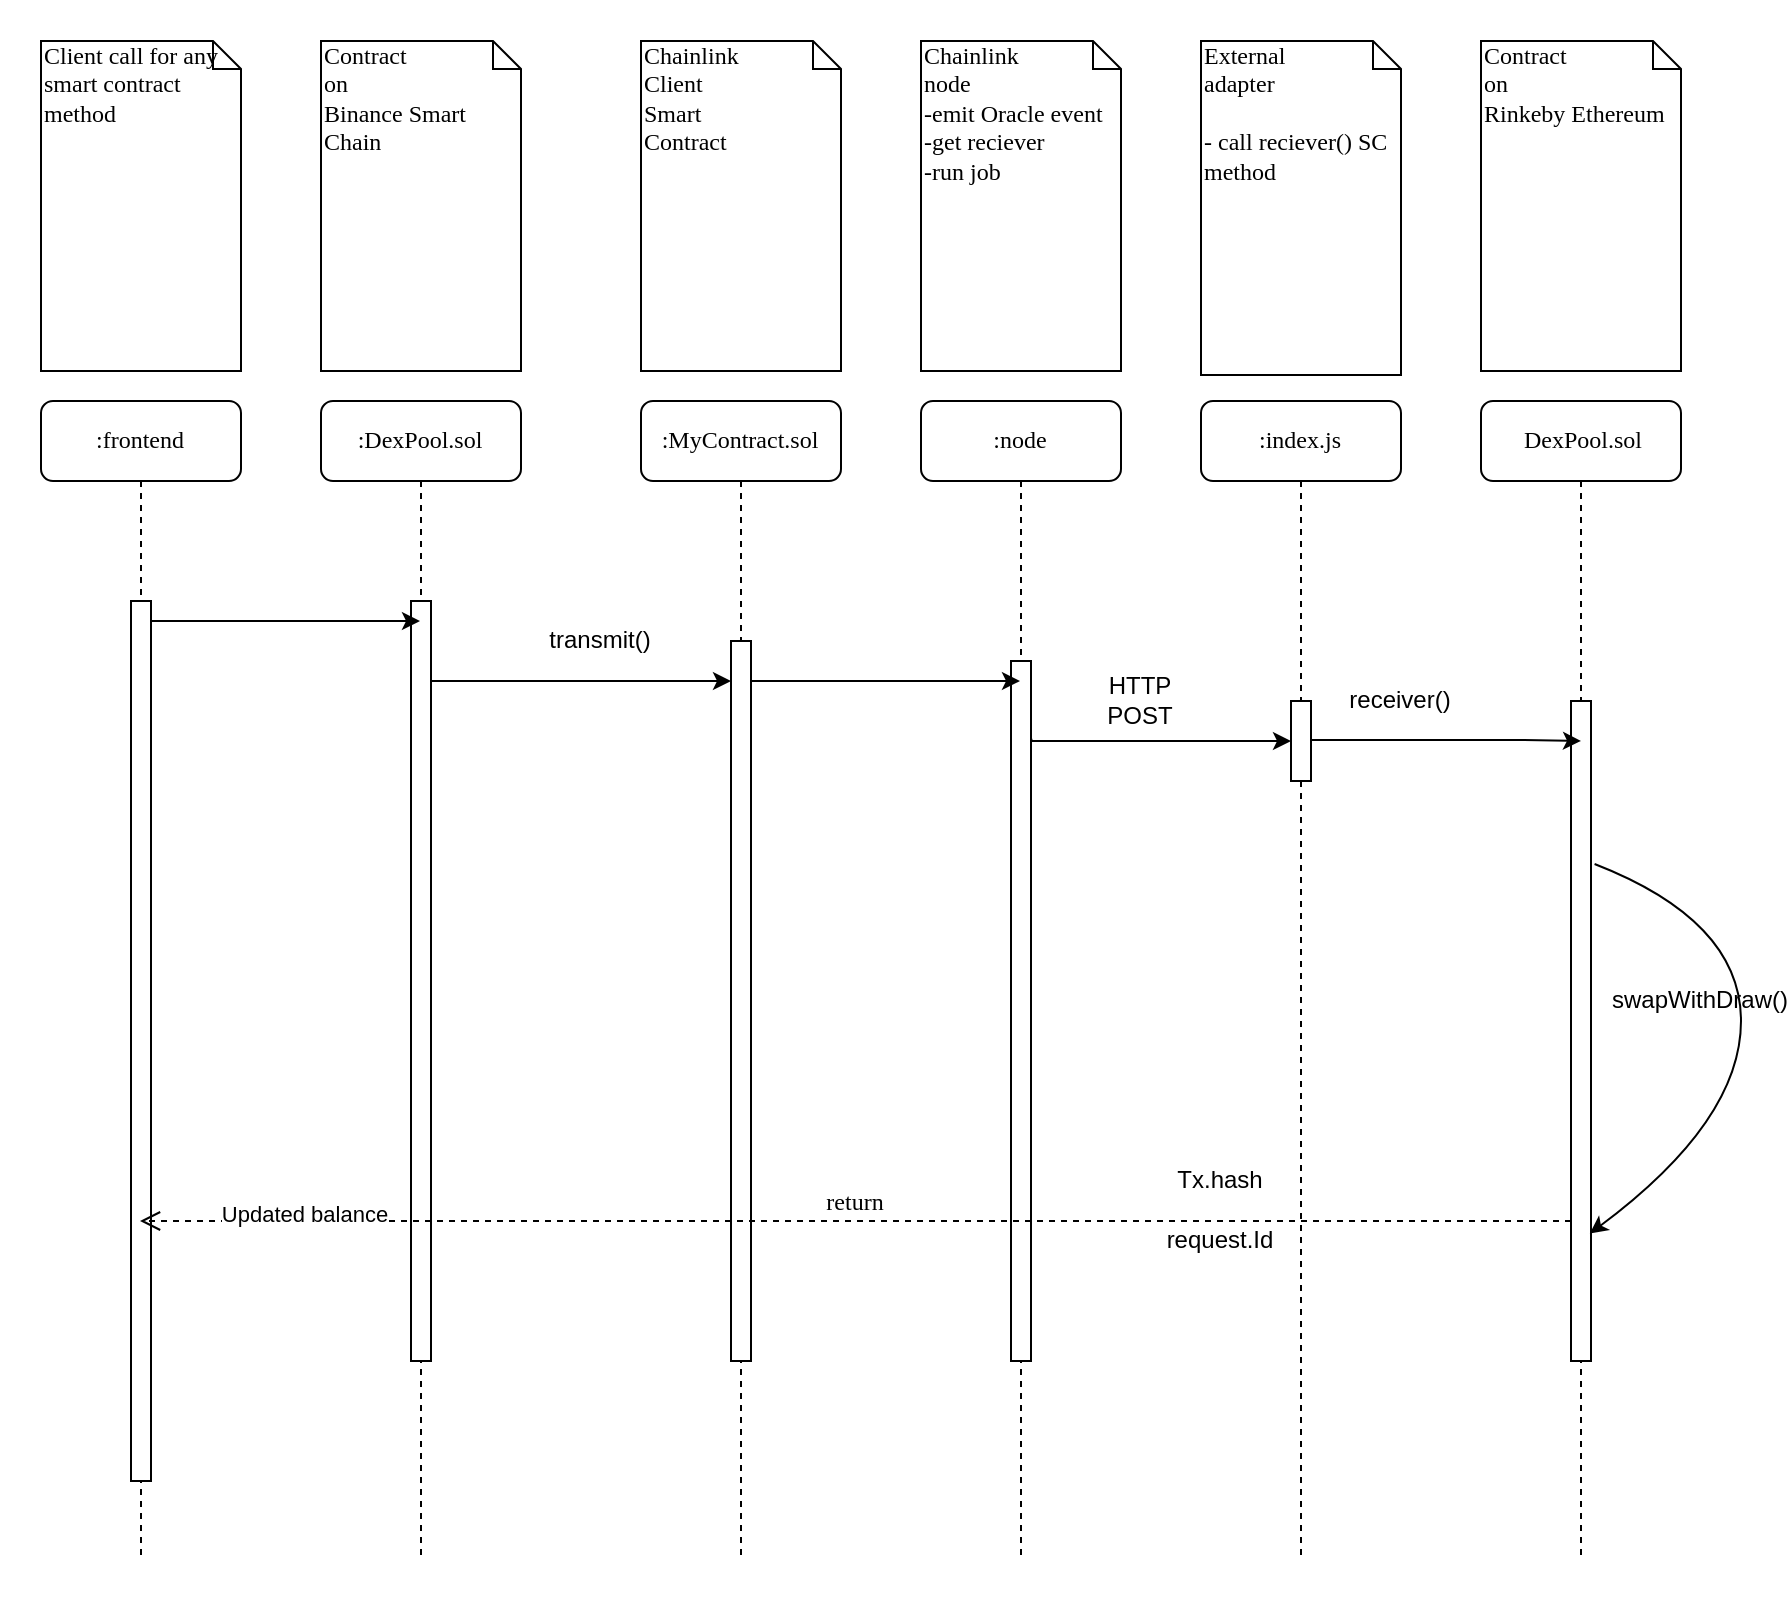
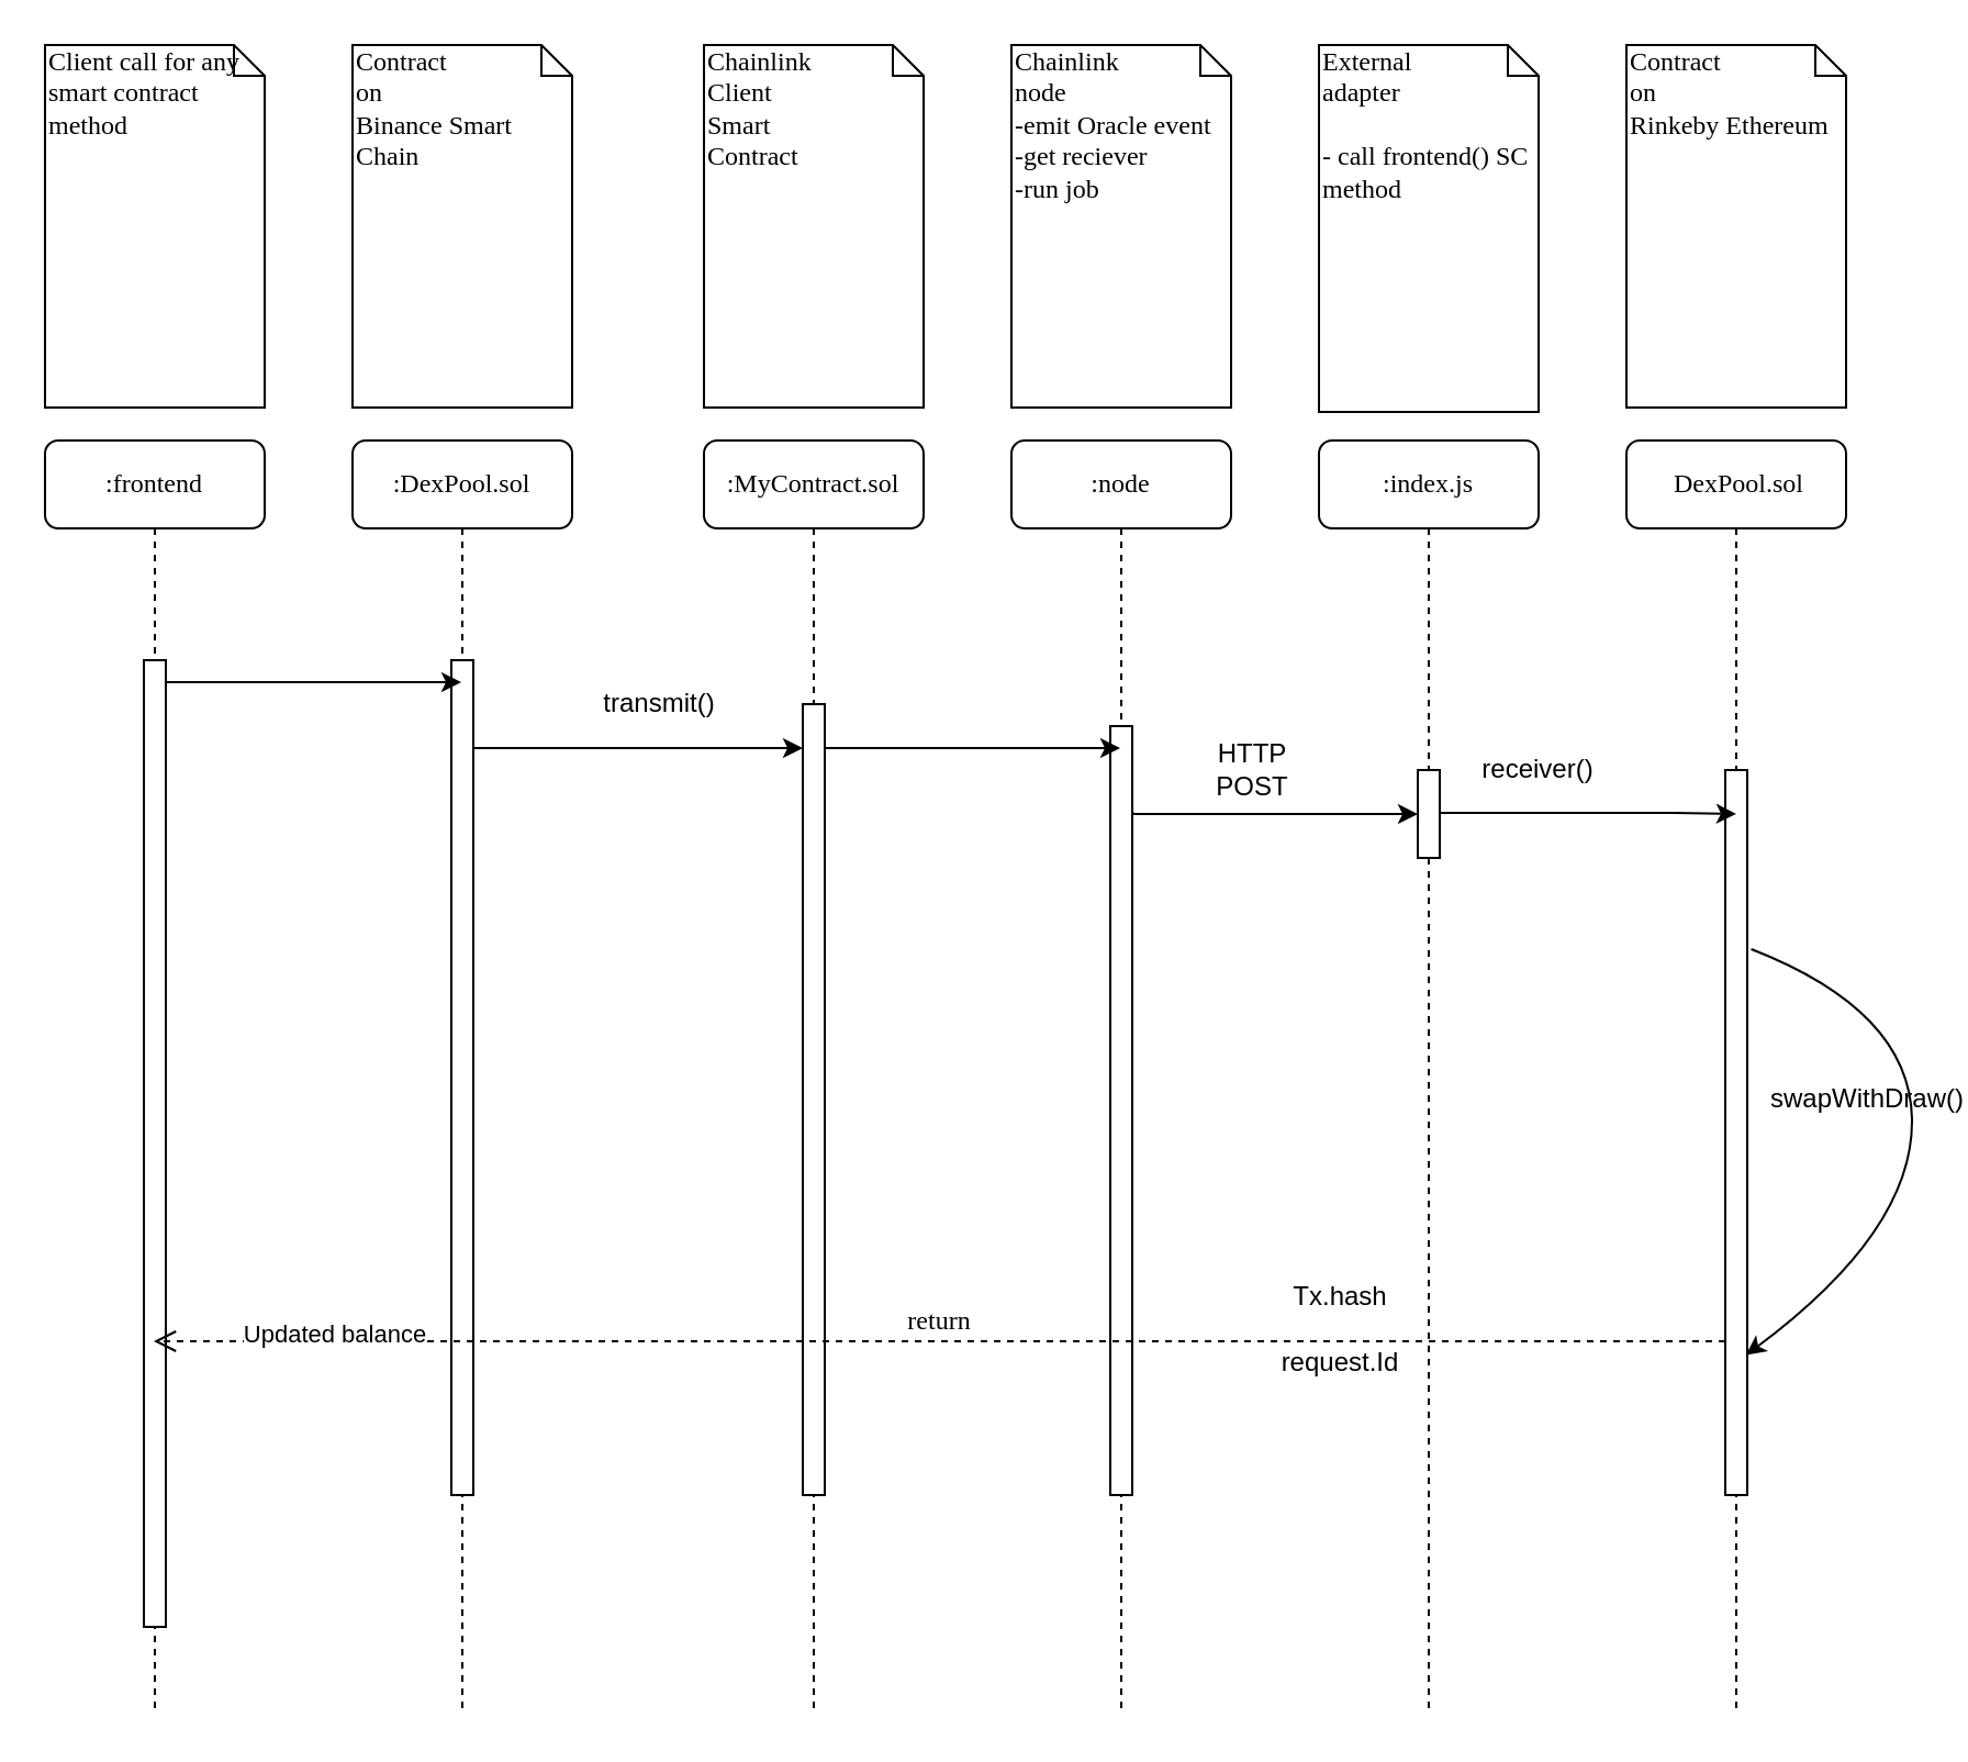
- <mxCell id="21" value="External&lt;br&gt;adapter&lt;br&gt;&lt;br&gt;- call reciever() SC method" style="shape=note;whiteSpace=wrap;html=1;size=14;verticalAlign=top;align=left;spacingTop=-6;rounded=0;shadow=0;comic=0;labelBackgroundColor=none;strokeWidth=1;fontFamily=Verdana;fontSize=12" parent="1" vertex="1"><mxGeometry x="600" y="20" width="100" height="167" as="geometry" /></mxCell>
+ <mxCell id="21" value="External&lt;br&gt;adapter&lt;br&gt;&lt;br&gt;- call frontend() SC method" style="shape=note;whiteSpace=wrap;html=1;size=14;verticalAlign=top;align=left;spacingTop=-6;rounded=0;shadow=0;comic=0;labelBackgroundColor=none;strokeWidth=1;fontFamily=Verdana;fontSize=12" parent="1" vertex="1"><mxGeometry x="600" y="20" width="100" height="167" as="geometry" /></mxCell>
